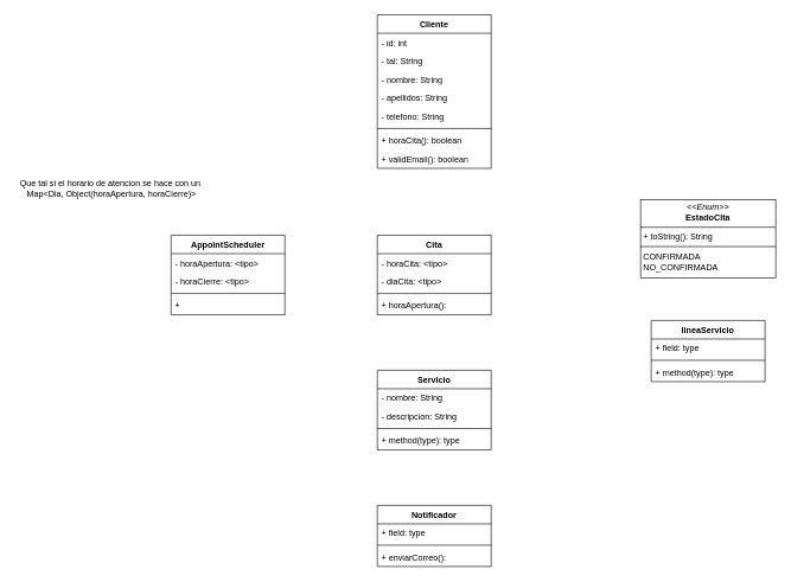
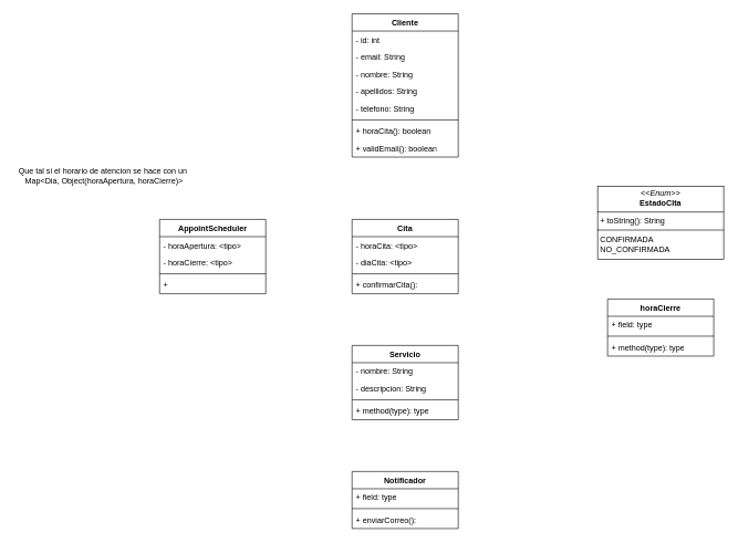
- <mxCell id="4" value="- tal: String" style="text;strokeColor=none;fillColor=none;align=left;verticalAlign=top;spacingLeft=4;spacingRight=4;overflow=hidden;rotatable=0;points=[[0,0.5],[1,0.5]];portConstraint=eastwest;whiteSpace=wrap;html=1;" vertex="1" parent="2"><mxGeometry y="52" width="160" height="26" as="geometry" /></mxCell>
+ <mxCell id="4" value="- email: String" style="text;strokeColor=none;fillColor=none;align=left;verticalAlign=top;spacingLeft=4;spacingRight=4;overflow=hidden;rotatable=0;points=[[0,0.5],[1,0.5]];portConstraint=eastwest;whiteSpace=wrap;html=1;" vertex="1" parent="2"><mxGeometry y="52" width="160" height="26" as="geometry" /></mxCell>
- <mxCell id="15" value="+ horaApertura():&amp;nbsp;" style="text;strokeColor=none;fillColor=none;align=left;verticalAlign=top;spacingLeft=4;spacingRight=4;overflow=hidden;rotatable=0;points=[[0,0.5],[1,0.5]];portConstraint=eastwest;whiteSpace=wrap;html=1;" vertex="1" parent="11"><mxGeometry y="86" width="160" height="26" as="geometry" /></mxCell>
+ <mxCell id="15" value="+ confirmarCita():&amp;nbsp;" style="text;strokeColor=none;fillColor=none;align=left;verticalAlign=top;spacingLeft=4;spacingRight=4;overflow=hidden;rotatable=0;points=[[0,0.5],[1,0.5]];portConstraint=eastwest;whiteSpace=wrap;html=1;" vertex="1" parent="11"><mxGeometry y="86" width="160" height="26" as="geometry" /></mxCell>
- <mxCell id="32" value="lineaServicio" style="swimlane;fontStyle=1;align=center;verticalAlign=top;childLayout=stackLayout;horizontal=1;startSize=26;horizontalStack=0;resizeParent=1;resizeParentMax=0;resizeLast=0;collapsible=1;marginBottom=0;whiteSpace=wrap;html=1;" vertex="1" parent="1"><mxGeometry x="915" y="450" width="160" height="86" as="geometry" /></mxCell>
+ <mxCell id="32" value="horaCierre" style="swimlane;fontStyle=1;align=center;verticalAlign=top;childLayout=stackLayout;horizontal=1;startSize=26;horizontalStack=0;resizeParent=1;resizeParentMax=0;resizeLast=0;collapsible=1;marginBottom=0;whiteSpace=wrap;html=1;" vertex="1" parent="1"><mxGeometry x="915" y="450" width="160" height="86" as="geometry" /></mxCell>
